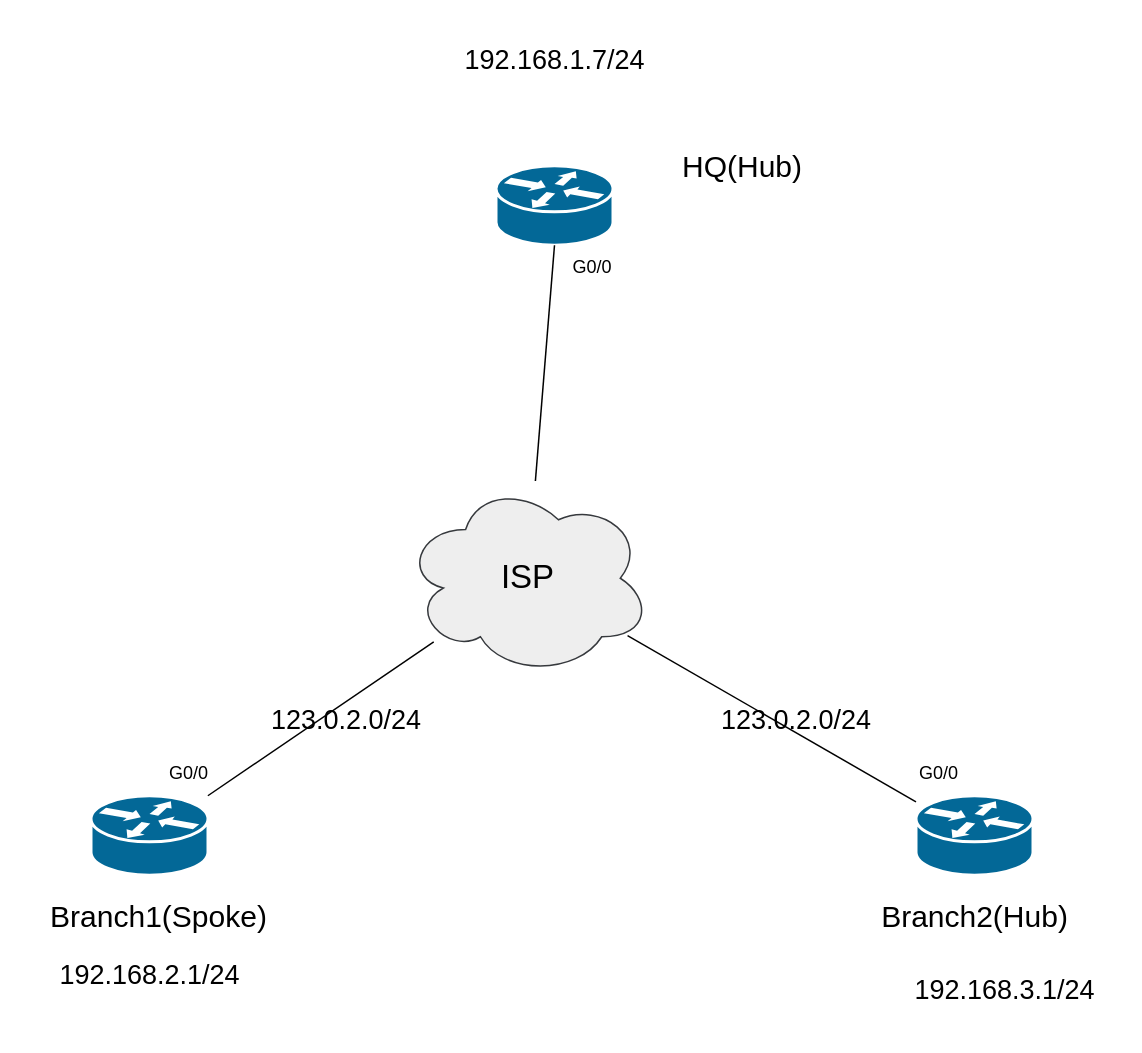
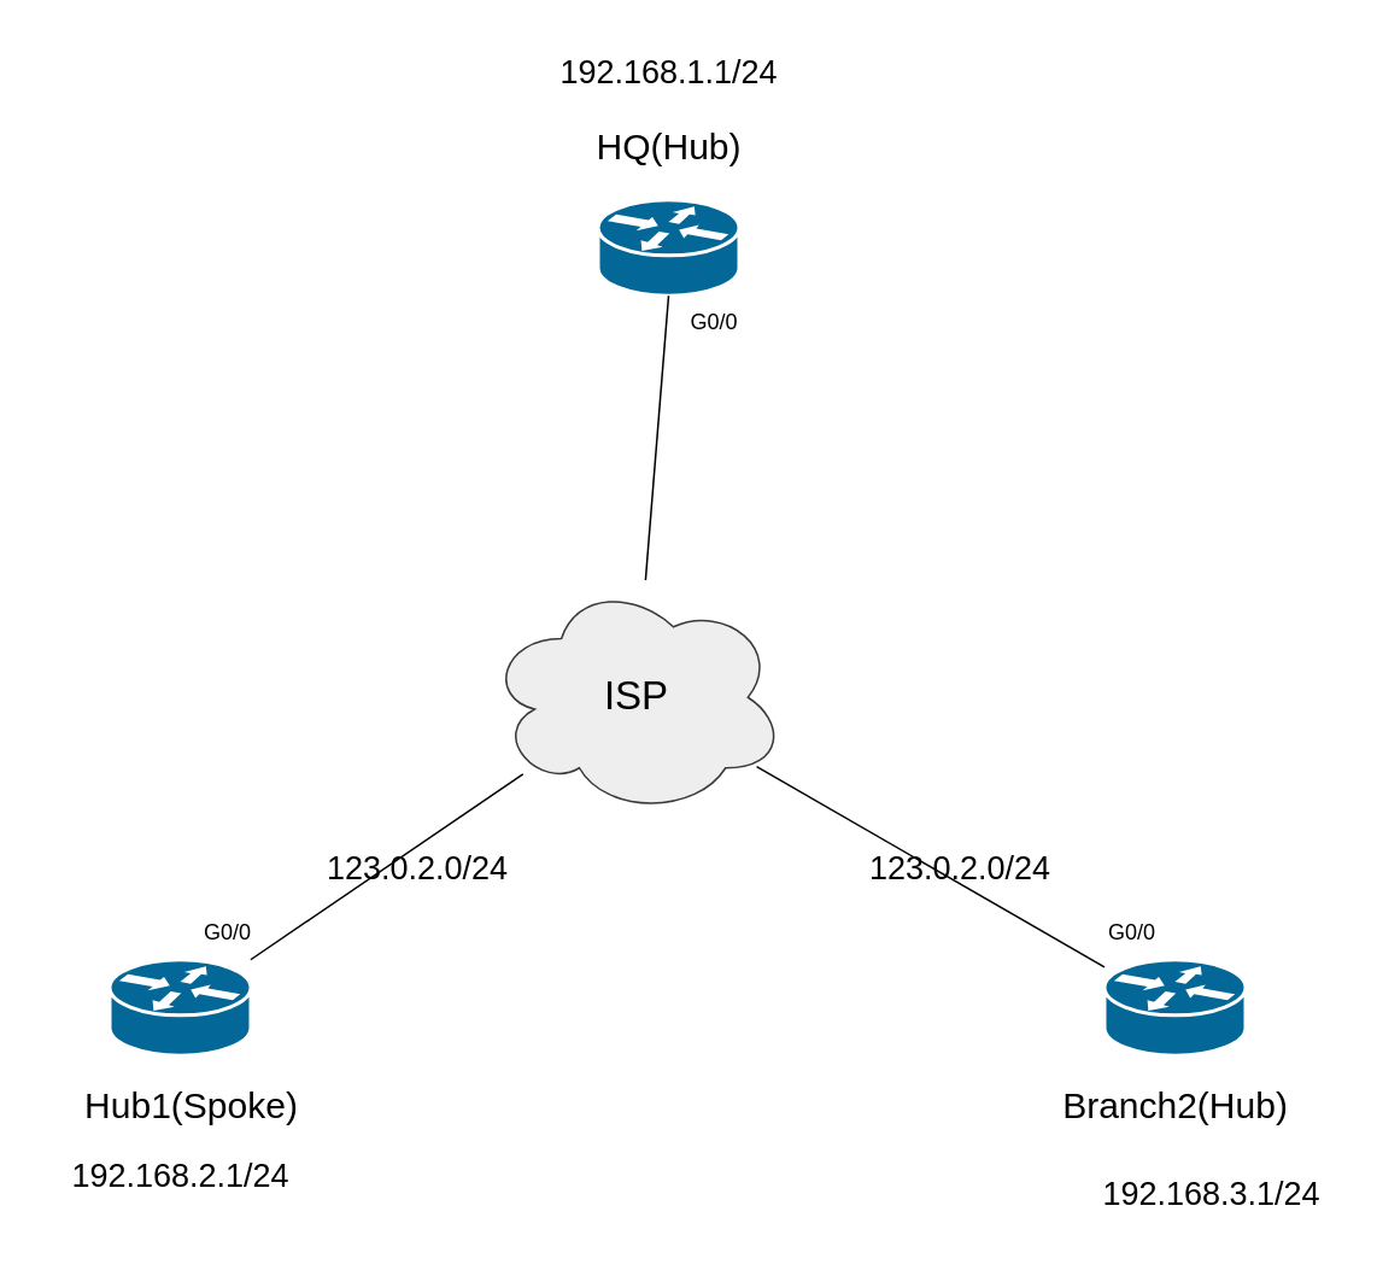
- <mxCell id="17" value="&lt;font style=&quot;font-size: 18px;&quot;&gt;192.168.1.7/24&lt;/font&gt;" style="text;html=1;align=center;verticalAlign=middle;resizable=0;points=[];autosize=1;strokeColor=none;fillColor=none;" vertex="1" parent="1"><mxGeometry x="299" y="20" width="140" height="40" as="geometry" /></mxCell>
+ <mxCell id="17" value="&lt;font style=&quot;font-size: 18px;&quot;&gt;192.168.1.1/24&lt;/font&gt;" style="text;html=1;align=center;verticalAlign=middle;resizable=0;points=[];autosize=1;strokeColor=none;fillColor=none;" vertex="1" parent="1"><mxGeometry x="299" y="20" width="140" height="40" as="geometry" /></mxCell>
- <mxCell id="9" value="&lt;font style=&quot;font-size: 20px;&quot;&gt;HQ(Hub)&lt;/font&gt;" style="text;html=1;align=center;verticalAlign=middle;resizable=0;points=[];autosize=1;strokeColor=none;fillColor=none;" parent="1" vertex="1"><mxGeometry x="444" y="90" width="100" height="40" as="geometry" /></mxCell>
+ <mxCell id="9" value="&lt;font style=&quot;font-size: 20px;&quot;&gt;HQ(Hub)&lt;/font&gt;" style="text;html=1;align=center;verticalAlign=middle;resizable=0;points=[];autosize=1;strokeColor=none;fillColor=none;" parent="1" vertex="1"><mxGeometry x="319" y="60" width="100" height="40" as="geometry" /></mxCell>
- <mxCell id="10" value="&lt;font style=&quot;font-size: 20px;&quot;&gt;Branch1(Spoke)&lt;/font&gt;" style="text;html=1;align=center;verticalAlign=middle;resizable=0;points=[];autosize=1;strokeColor=none;fillColor=none;" parent="1" vertex="1"><mxGeometry x="20" y="590" width="170" height="40" as="geometry" /></mxCell>
+ <mxCell id="10" value="&lt;font style=&quot;font-size: 20px;&quot;&gt;Hub1(Spoke)&lt;/font&gt;" style="text;html=1;align=center;verticalAlign=middle;resizable=0;points=[];autosize=1;strokeColor=none;fillColor=none;" parent="1" vertex="1"><mxGeometry x="20" y="590" width="170" height="40" as="geometry" /></mxCell>
